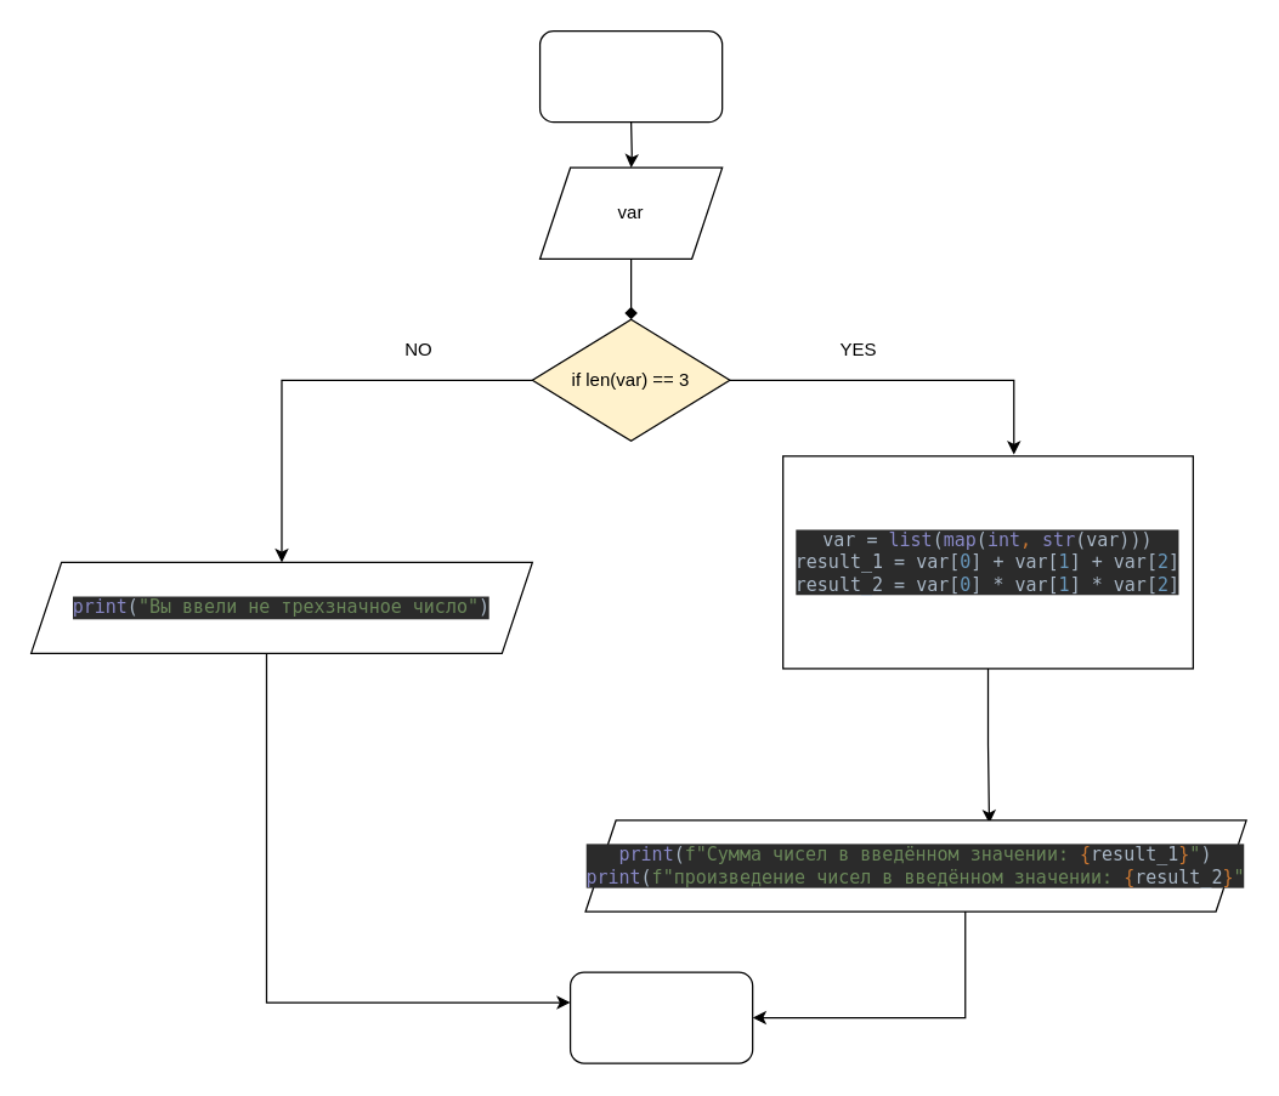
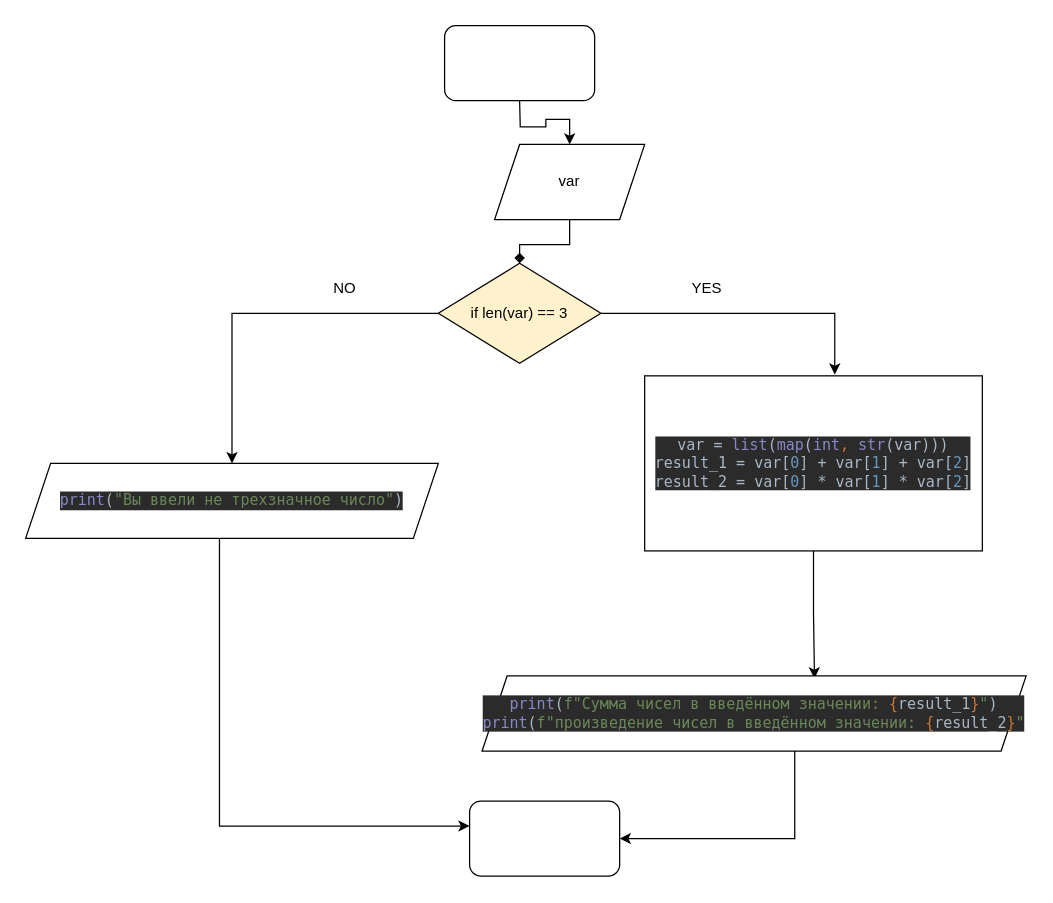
- <mxCell id="4" value="var" style="shape=parallelogram;perimeter=parallelogramPerimeter;whiteSpace=wrap;html=1;fixedSize=1;" parent="1" vertex="1"><mxGeometry x="355" y="110" width="120" height="60" as="geometry" /></mxCell>
+ <mxCell id="4" value="var" style="shape=parallelogram;perimeter=parallelogramPerimeter;whiteSpace=wrap;html=1;fixedSize=1;" parent="1" vertex="1"><mxGeometry x="395" y="115" width="120" height="60" as="geometry" /></mxCell>
